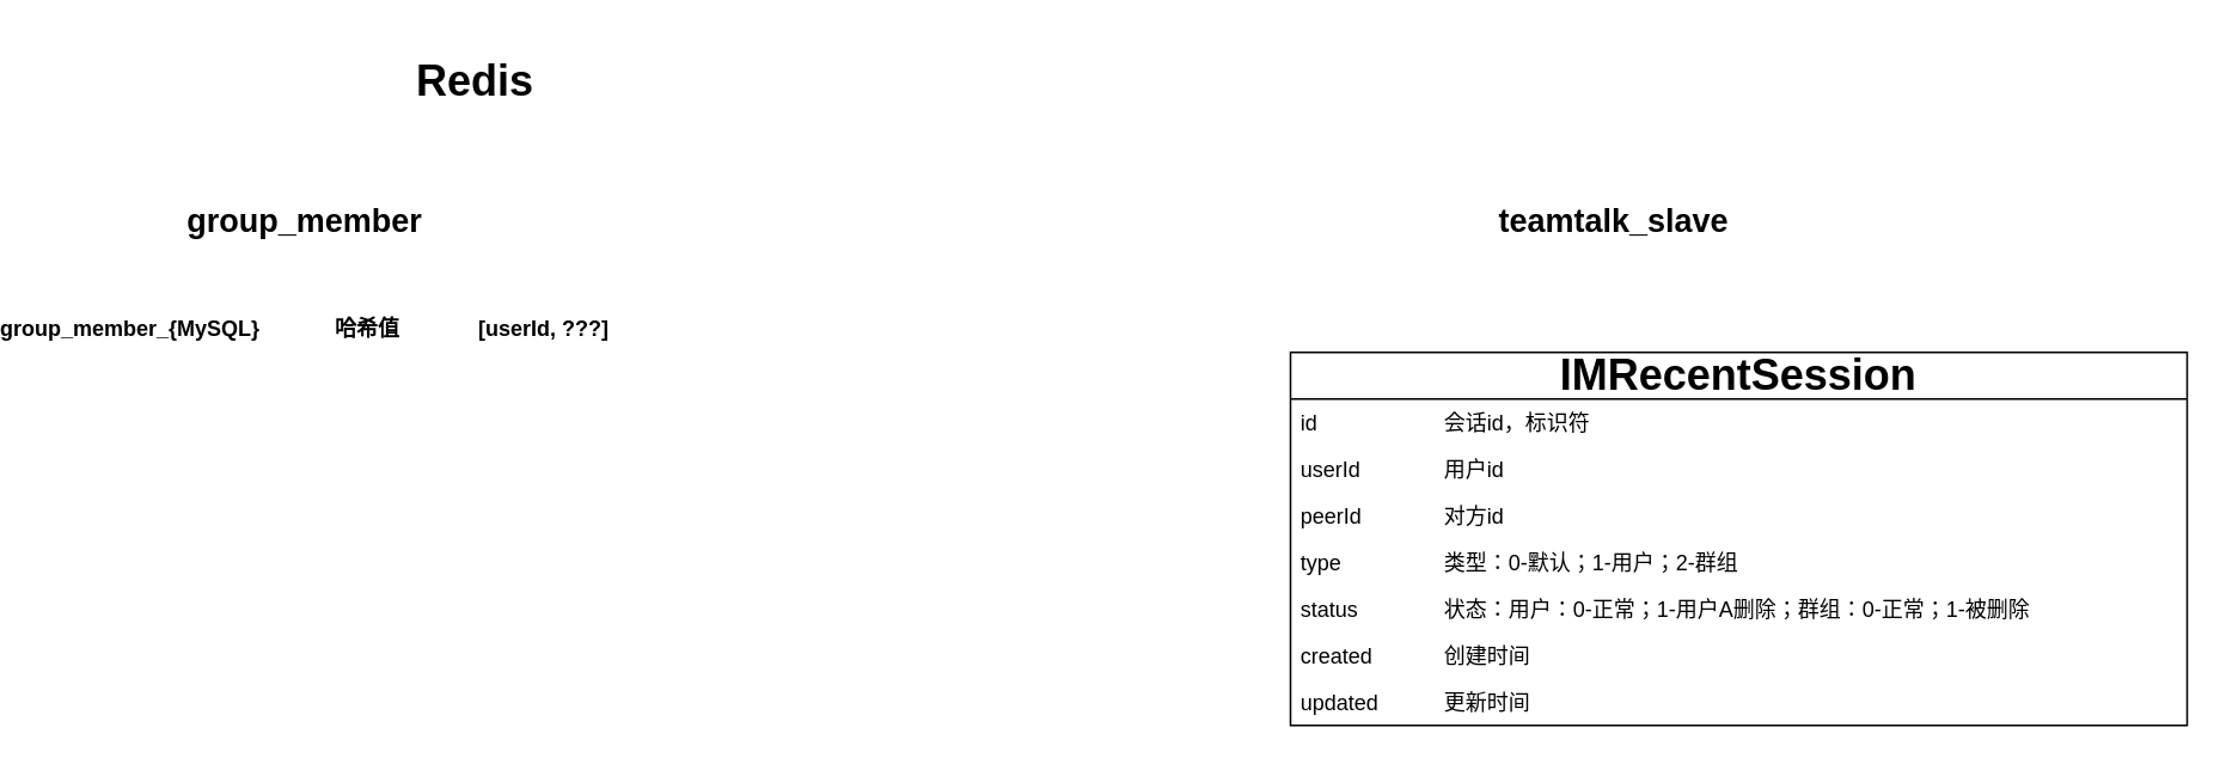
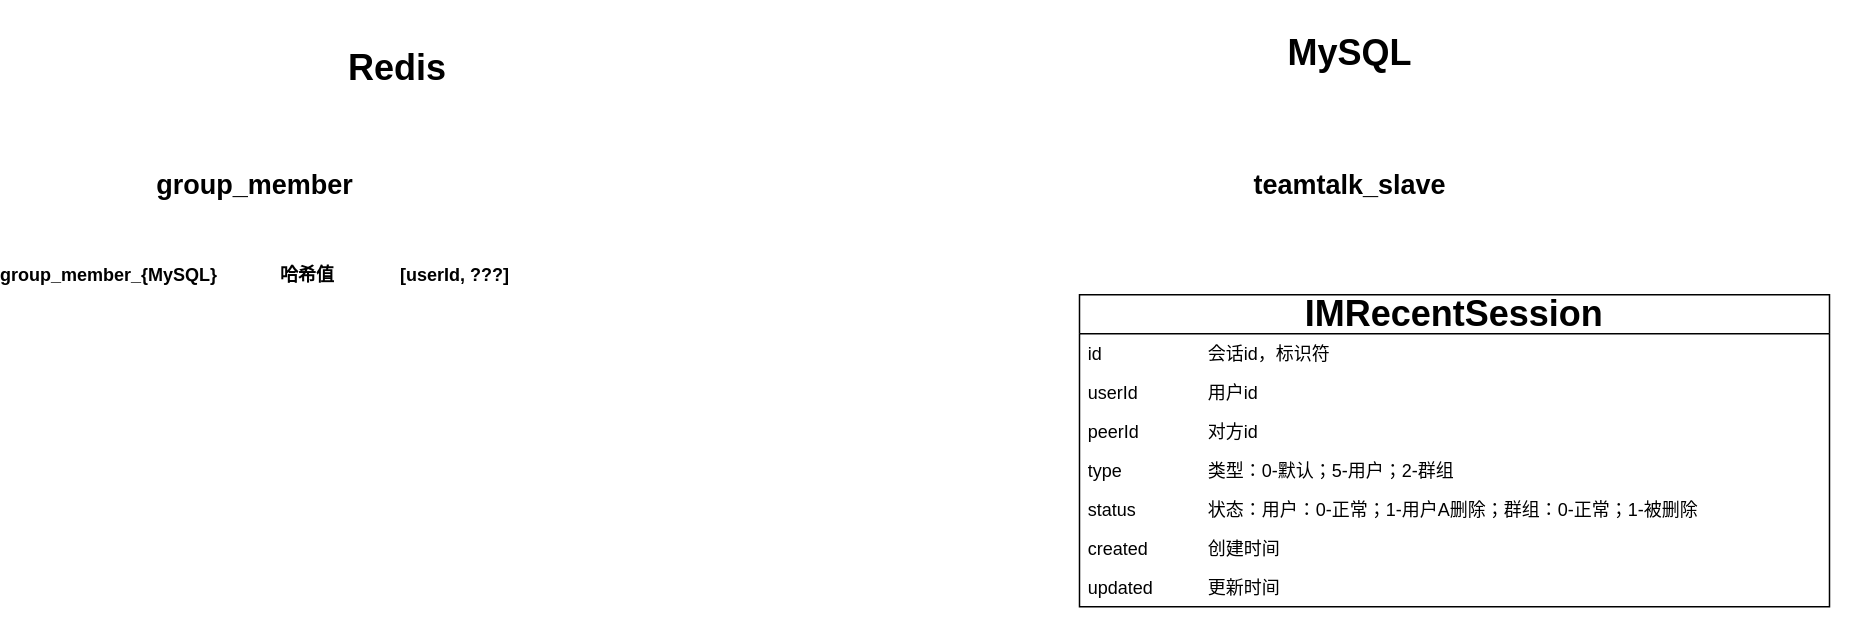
+ <mxCell id="5" value="&lt;font style=&quot;font-size: 24px;&quot;&gt;MySQL&lt;/font&gt;" style="text;align=center;fontStyle=1;verticalAlign=middle;spacingLeft=3;spacingRight=3;strokeColor=none;rotatable=0;points=[[0,0.5],[1,0.5]];portConstraint=eastwest;html=1;" vertex="1" parent="1"><mxGeometry x="730" y="20" width="120" height="30" as="geometry" /></mxCell>
- <mxCell id="11" value="type&lt;span style=&quot;white-space: pre;&quot;&gt;&#09;&lt;/span&gt;&lt;span style=&quot;white-space: pre;&quot;&gt;&#09;&lt;/span&gt;&lt;span style=&quot;white-space: pre;&quot;&gt;&#09;&lt;/span&gt;类型：0-默认；1-用户；2-群组" style="text;strokeColor=none;fillColor=none;align=left;verticalAlign=top;spacingLeft=4;spacingRight=4;overflow=hidden;rotatable=0;points=[[0,0.5],[1,0.5]];portConstraint=eastwest;whiteSpace=wrap;html=1;" vertex="1" parent="7"><mxGeometry y="104" width="500" height="26" as="geometry" /></mxCell>
+ <mxCell id="11" value="type&lt;span style=&quot;white-space: pre;&quot;&gt;&#09;&lt;/span&gt;&lt;span style=&quot;white-space: pre;&quot;&gt;&#09;&lt;/span&gt;&lt;span style=&quot;white-space: pre;&quot;&gt;&#09;&lt;/span&gt;类型：0-默认；5-用户；2-群组" style="text;strokeColor=none;fillColor=none;align=left;verticalAlign=top;spacingLeft=4;spacingRight=4;overflow=hidden;rotatable=0;points=[[0,0.5],[1,0.5]];portConstraint=eastwest;whiteSpace=wrap;html=1;" vertex="1" parent="7"><mxGeometry y="104" width="500" height="26" as="geometry" /></mxCell>
